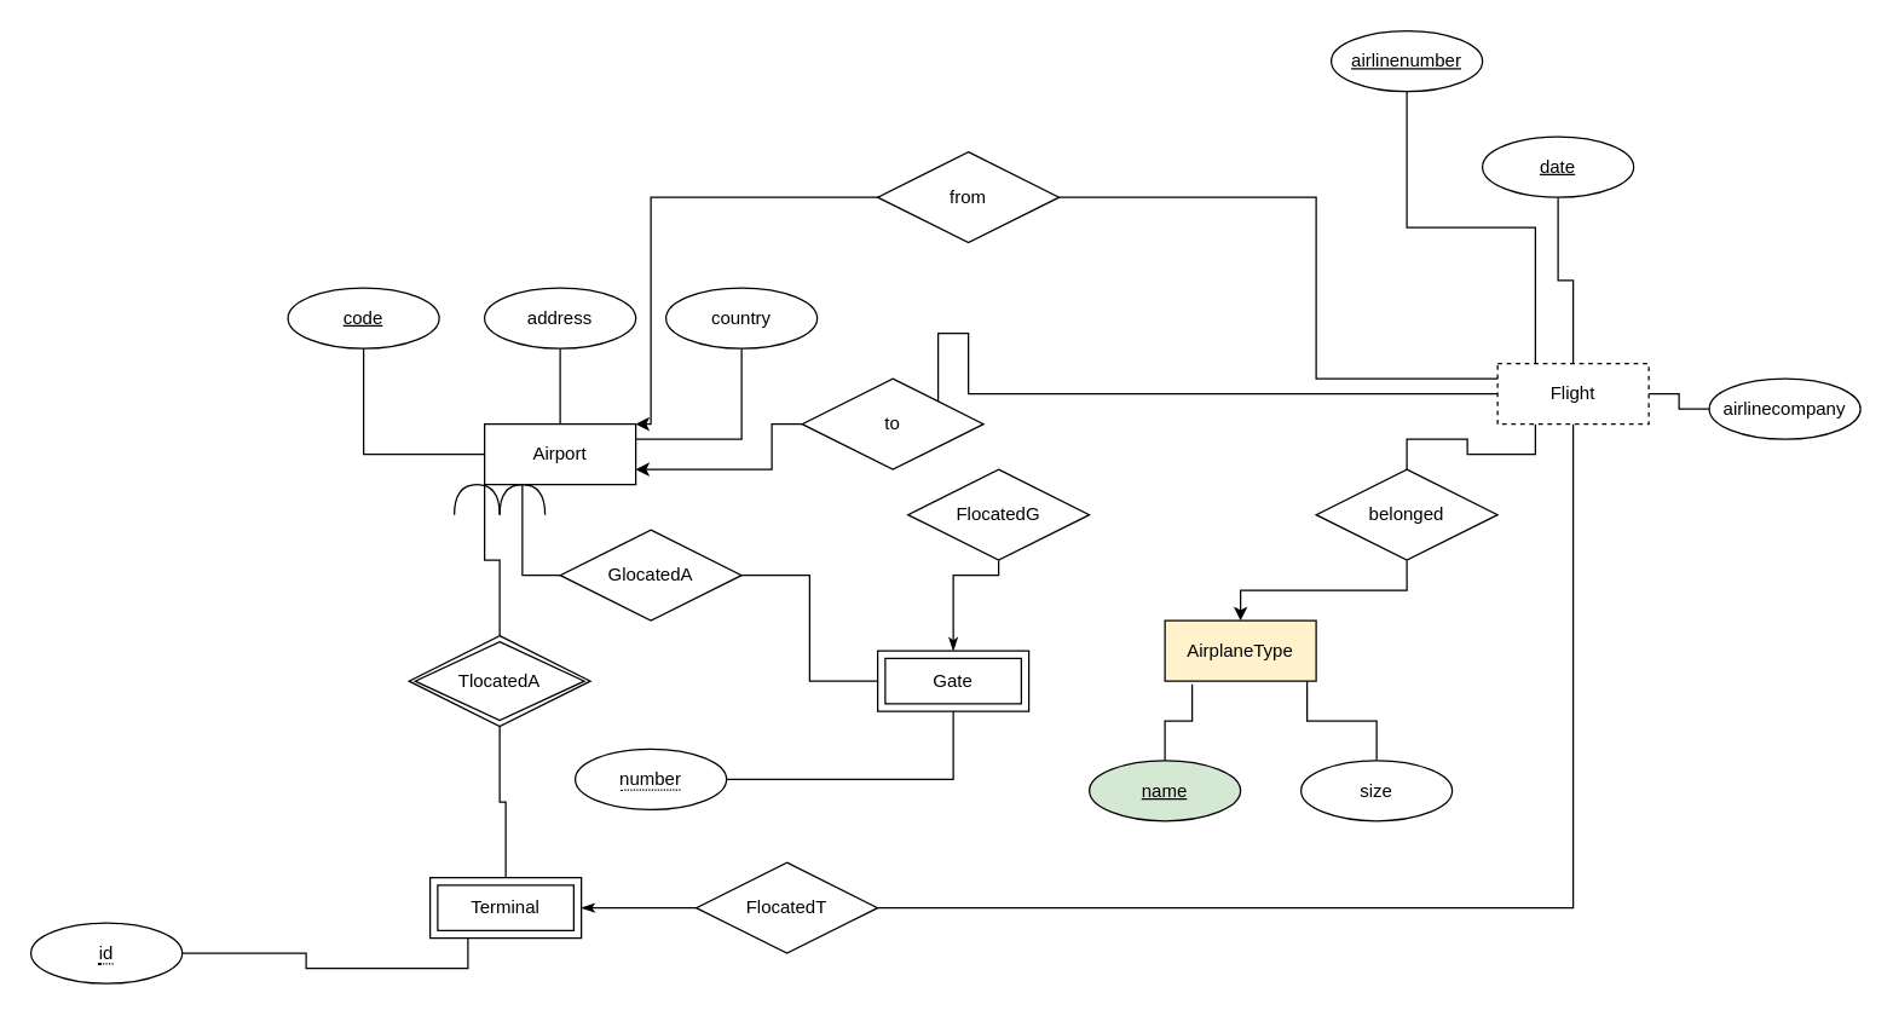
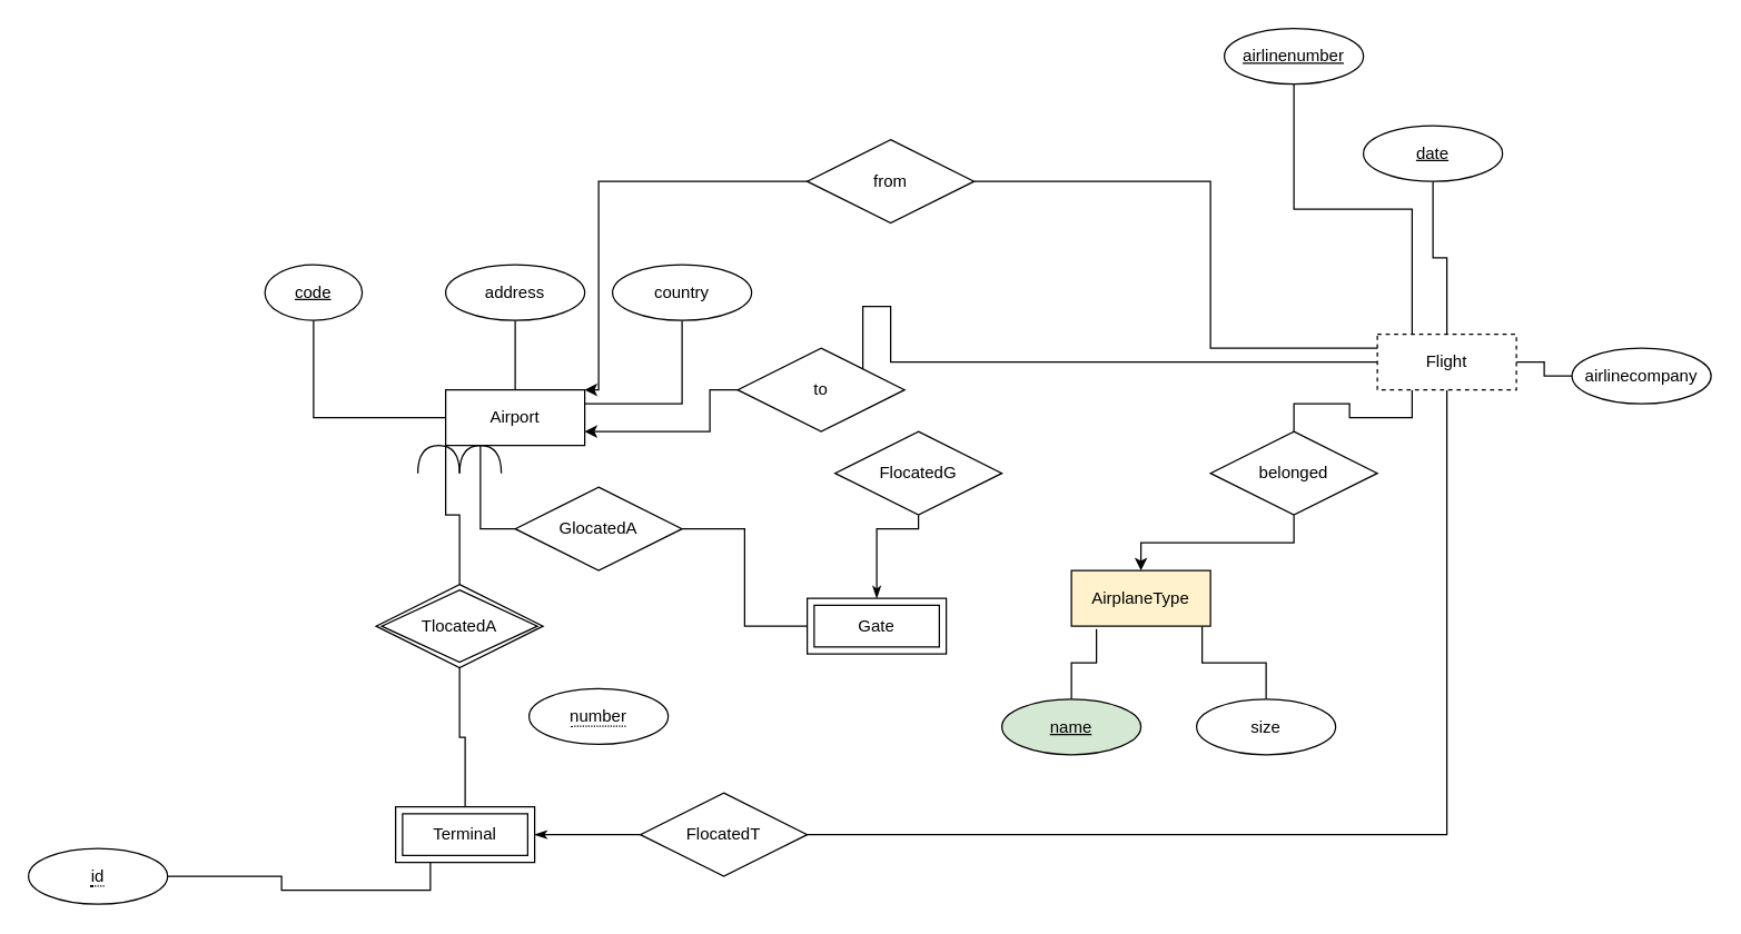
- <mxCell id="4" value="code" style="ellipse;whiteSpace=wrap;html=1;align=center;fontStyle=4;" vertex="1" parent="1"><mxGeometry x="190" y="190" width="100" height="40" as="geometry" /></mxCell>
+ <mxCell id="4" value="code" style="ellipse;whiteSpace=wrap;html=1;align=center;fontStyle=4;" vertex="1" parent="1"><mxGeometry x="190" y="190" width="70" height="40" as="geometry" /></mxCell>
- <mxCell id="11" style="edgeStyle=orthogonalEdgeStyle;rounded=0;orthogonalLoop=1;jettySize=auto;html=1;exitX=1;exitY=0.5;exitDx=0;exitDy=0;entryX=0.5;entryY=1;entryDx=0;entryDy=0;endArrow=none;endFill=0;" edge="1" parent="1" source="45" target="48"><mxGeometry relative="1" as="geometry"><mxPoint x="490" y="520" as="sourcePoint" /><mxPoint x="570" y="480" as="targetPoint" /></mxGeometry></mxCell>
